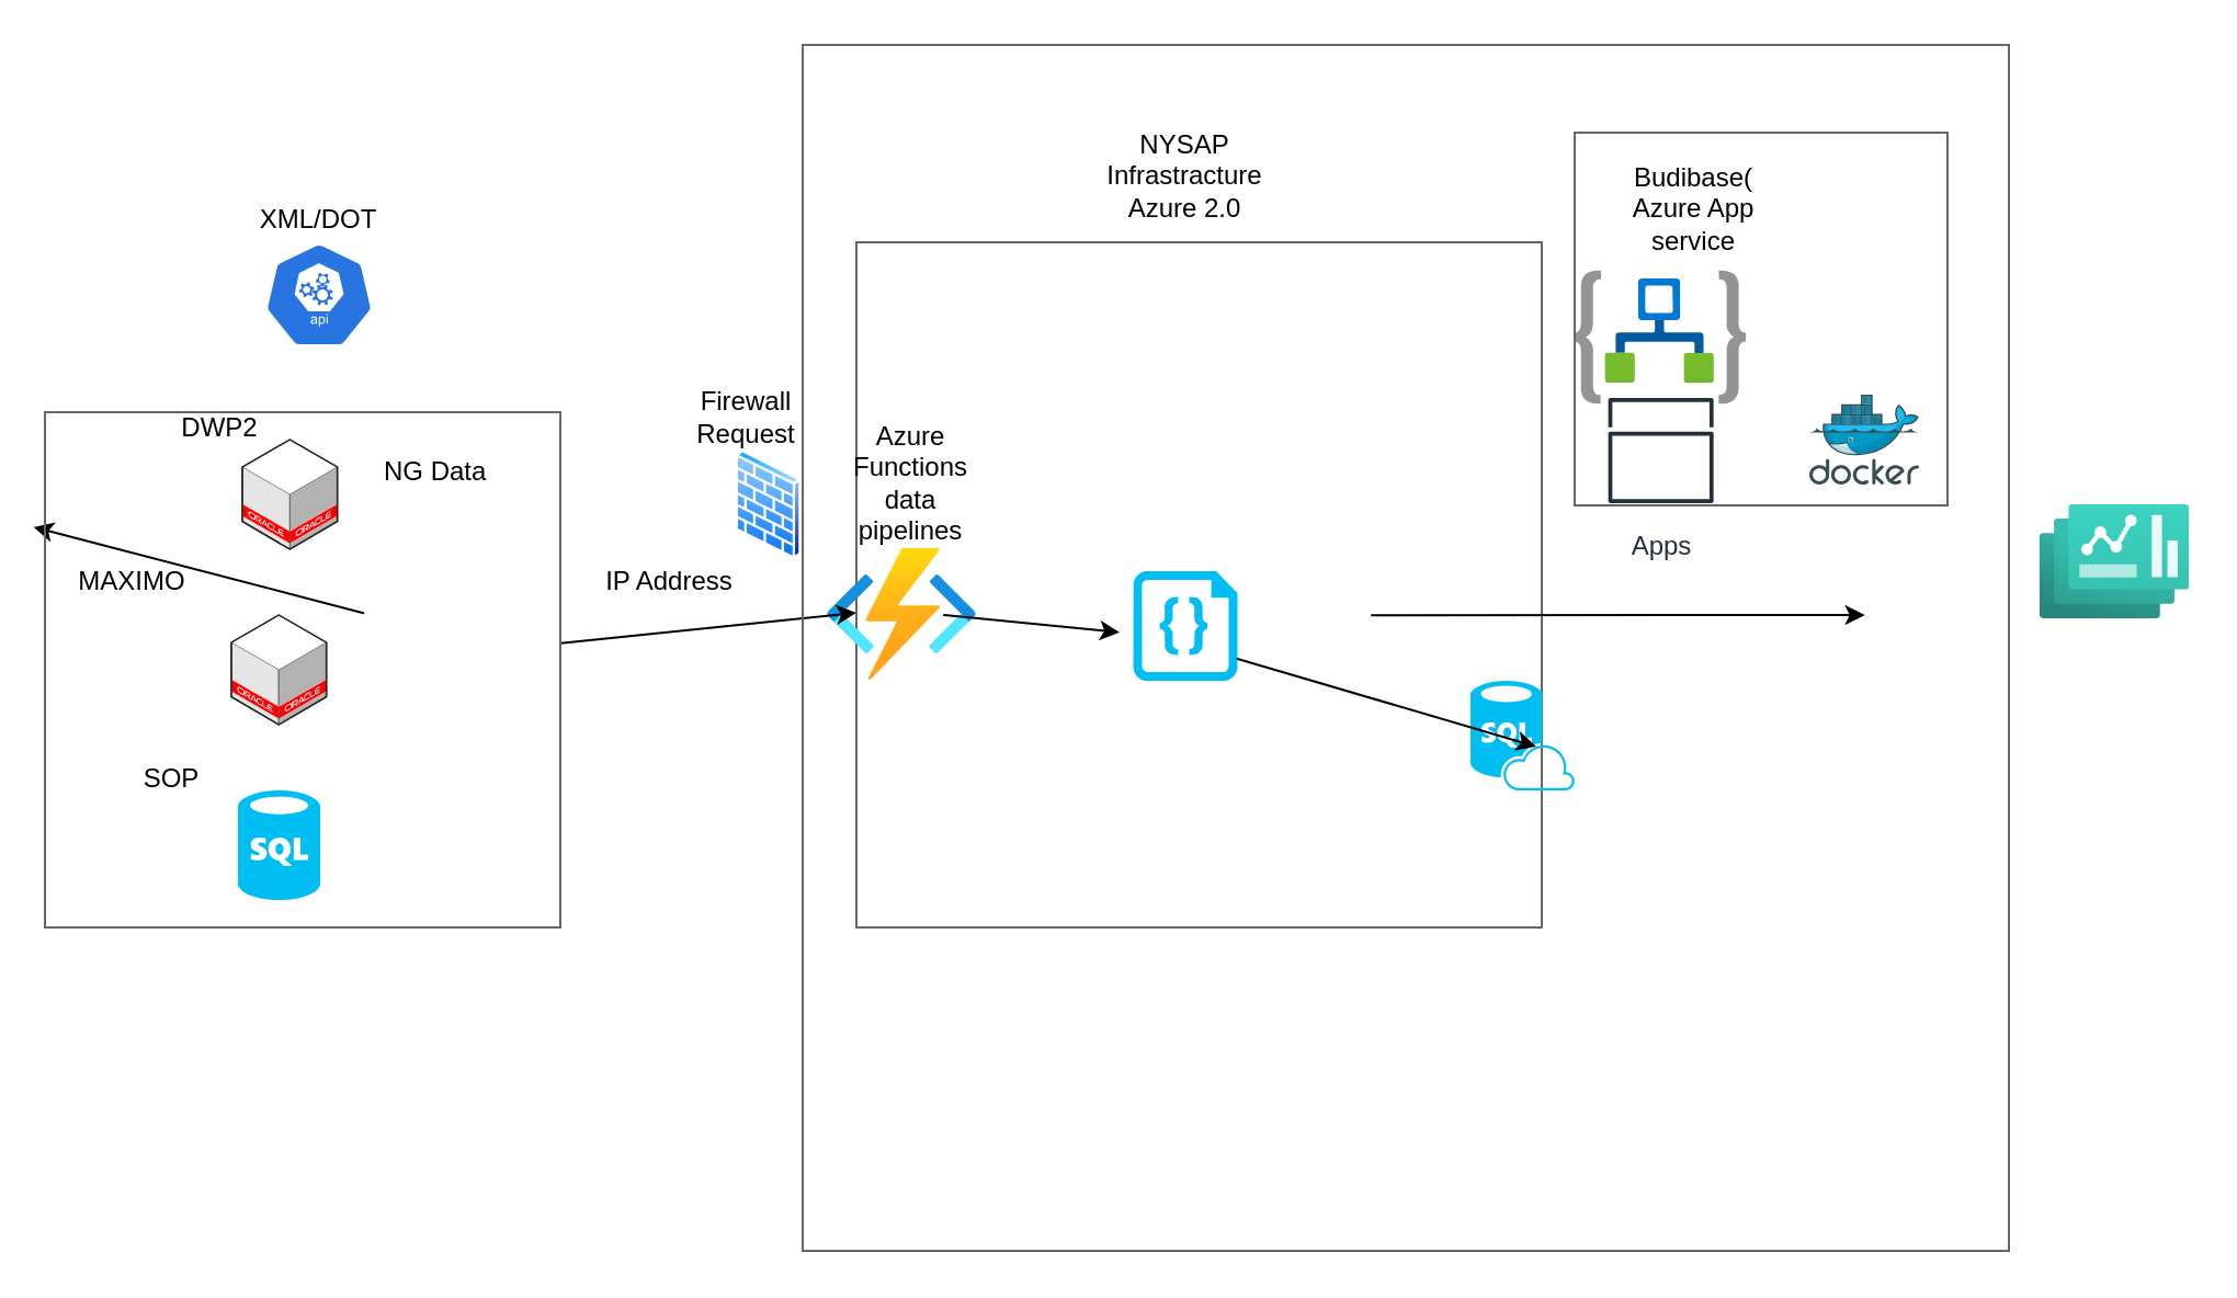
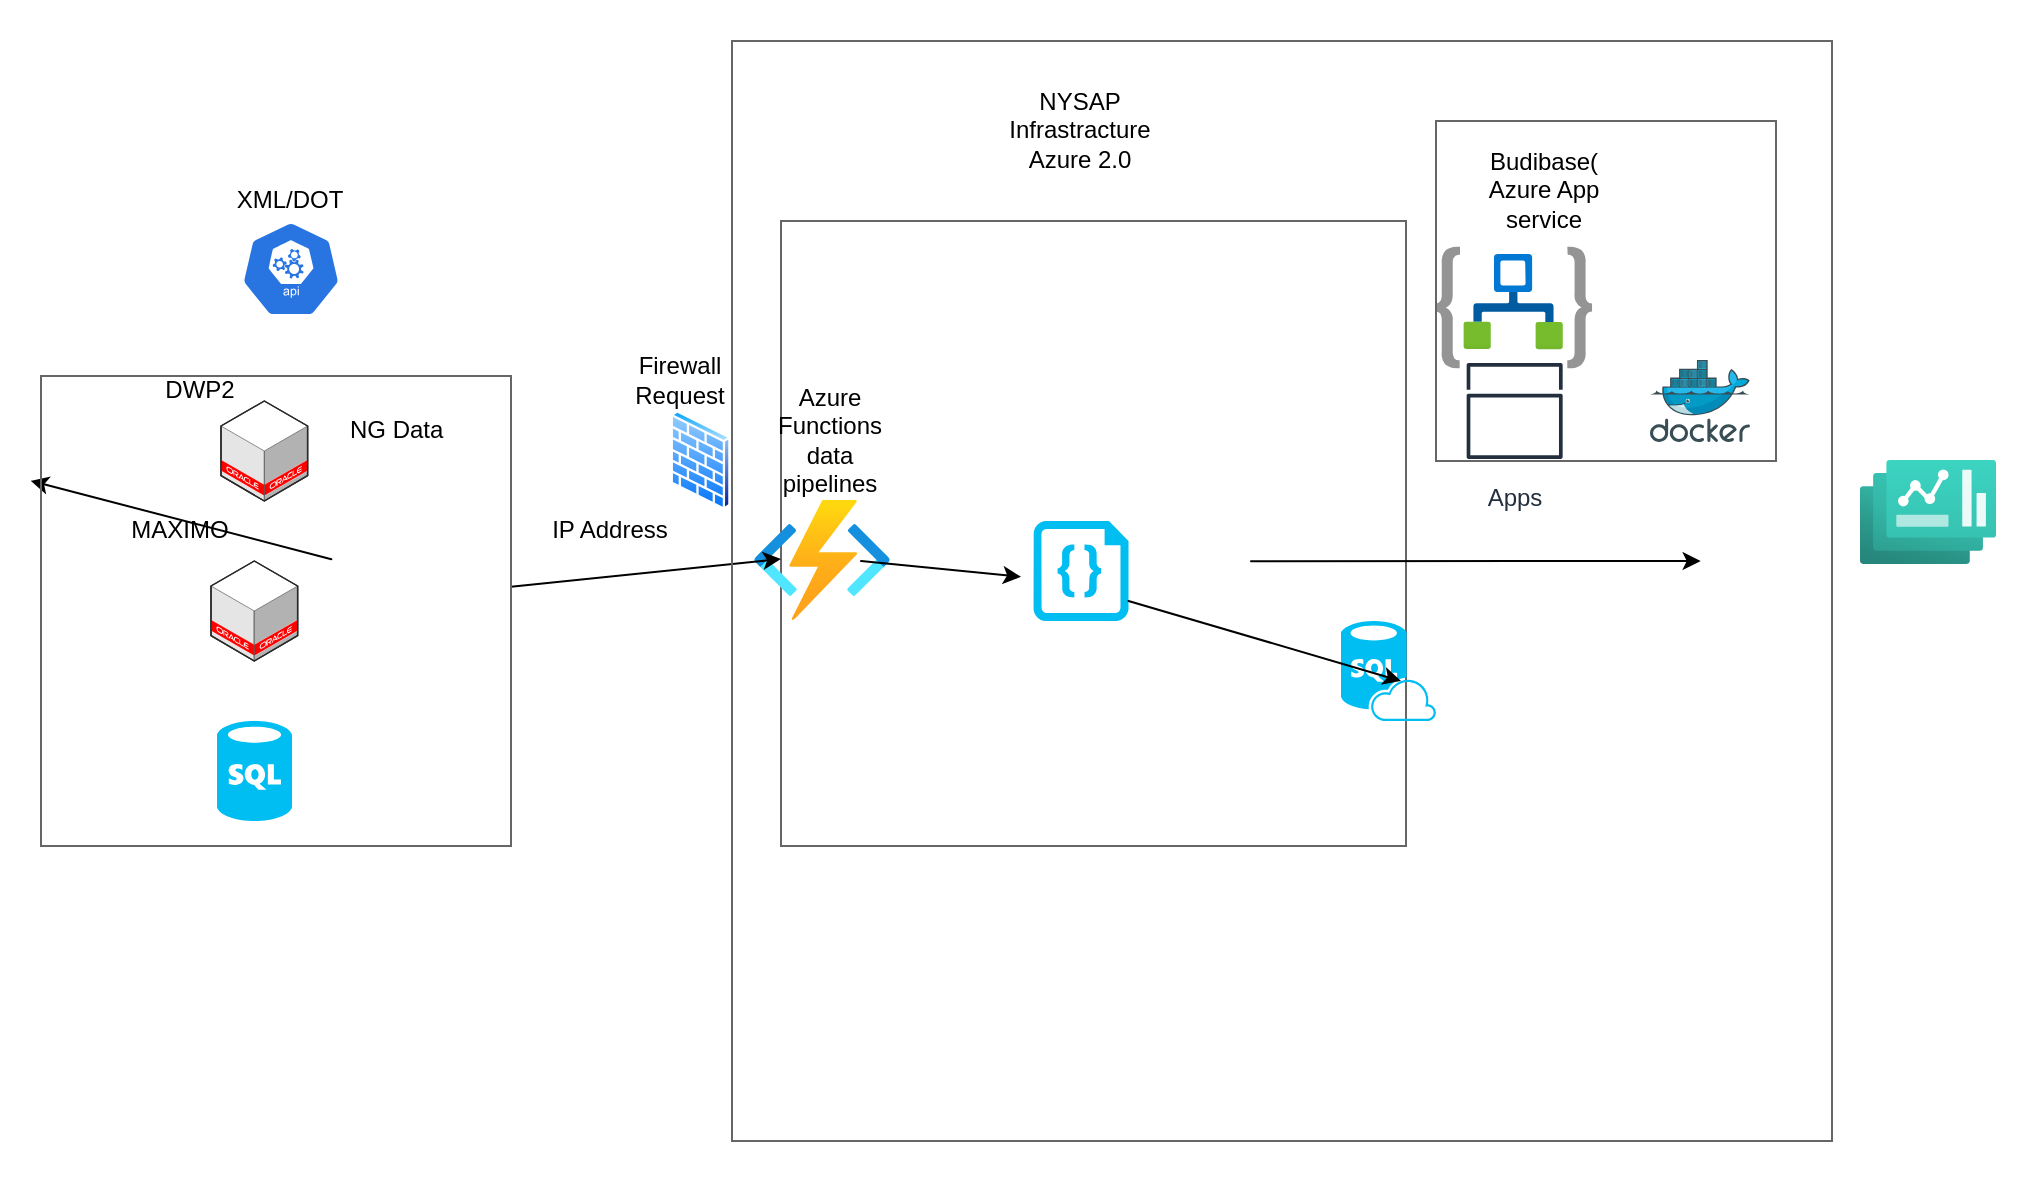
- <mxCell id="24" value="NYSAP Infrastracture Azure 2.0" style="text;html=1;strokeColor=none;fillColor=none;align=center;verticalAlign=middle;whiteSpace=wrap;rounded=0;" vertex="1" parent="1"><mxGeometry x="510" y="65" width="60" height="30" as="geometry" /></mxCell>
+ <mxCell id="24" value="NYSAP Infrastracture Azure 2.0" style="text;html=1;strokeColor=none;fillColor=none;align=center;verticalAlign=middle;whiteSpace=wrap;rounded=0;" vertex="1" parent="1"><mxGeometry x="510" y="50" width="60" height="30" as="geometry" /></mxCell>
- <mxCell id="12" value="MAXIMO" style="text;html=1;strokeColor=none;fillColor=none;align=center;verticalAlign=middle;whiteSpace=wrap;rounded=0;" vertex="1" parent="1"><mxGeometry x="30" y="250" width="60" height="30" as="geometry" /></mxCell>
+ <mxCell id="12" value="MAXIMO" style="text;html=1;strokeColor=none;fillColor=none;align=center;verticalAlign=middle;whiteSpace=wrap;rounded=0;" vertex="1" parent="1"><mxGeometry x="60" y="250" width="60" height="30" as="geometry" /></mxCell>
- <mxCell id="13" value="SOP" style="text;html=1;strokeColor=none;fillColor=none;align=center;verticalAlign=middle;whiteSpace=wrap;rounded=0;" vertex="1" parent="1"><mxGeometry x="48" y="340" width="60" height="30" as="geometry" /></mxCell>
